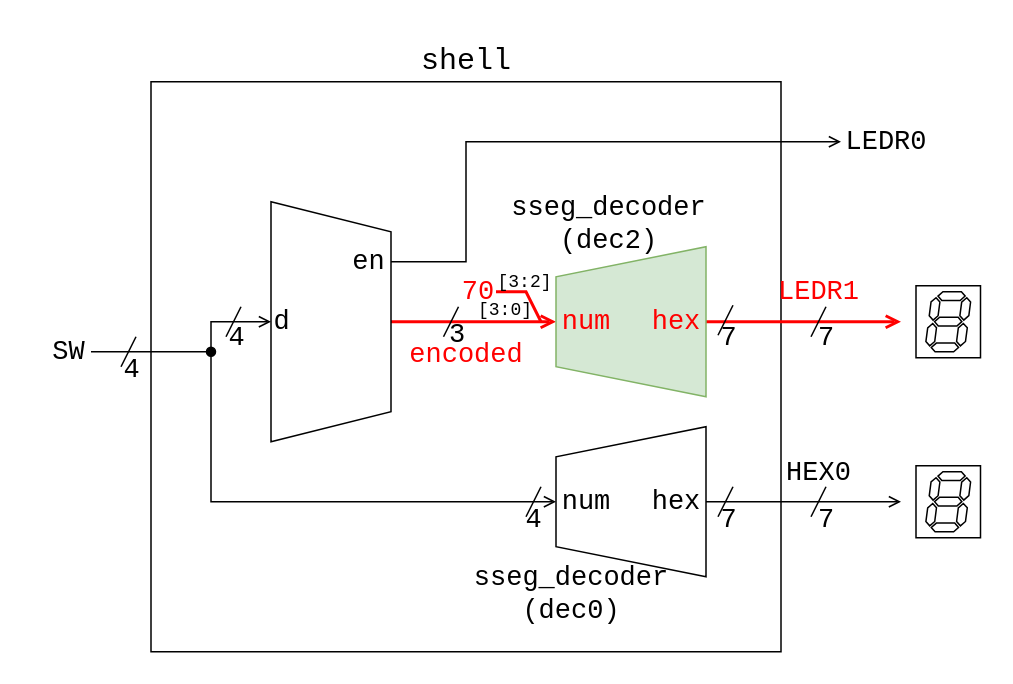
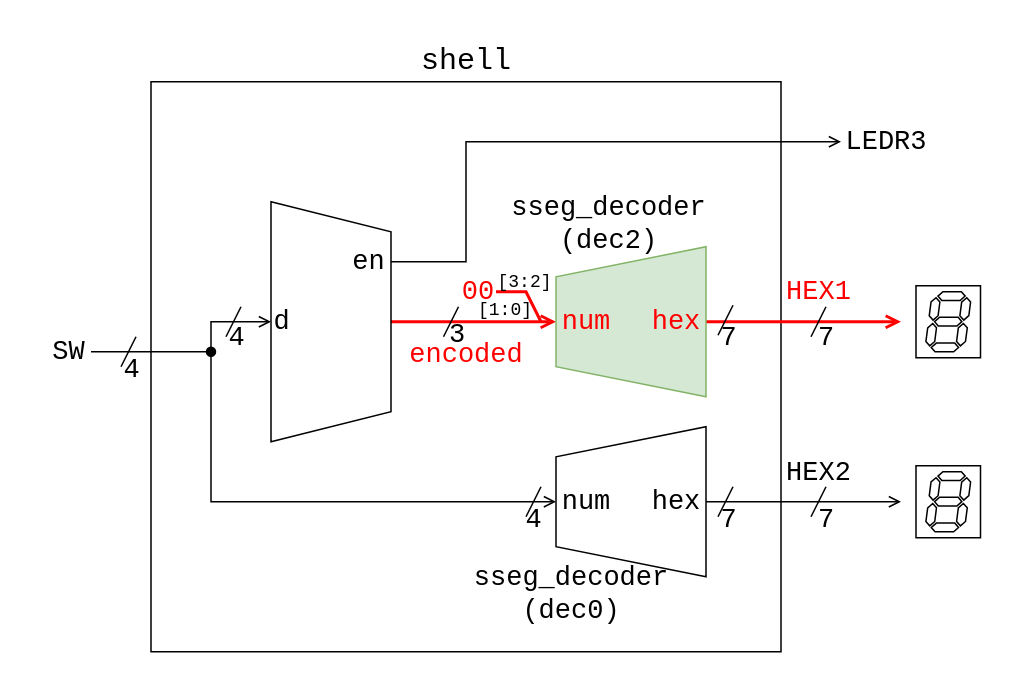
- <mxCell id="22" value="LEDR0" style="text;html=1;align=center;verticalAlign=middle;resizable=0;points=[];autosize=1;strokeColor=none;fillColor=none;fontFamily=Courier New;fontSize=18;fontColor=default;labelBackgroundColor=none;" parent="1" vertex="1"><mxGeometry x="550" y="74" width="80" height="40" as="geometry" /></mxCell>
+ <mxCell id="22" value="LEDR3" style="text;html=1;align=center;verticalAlign=middle;resizable=0;points=[];autosize=1;strokeColor=none;fillColor=none;fontFamily=Courier New;fontSize=18;fontColor=default;labelBackgroundColor=none;" parent="1" vertex="1"><mxGeometry x="550" y="74" width="80" height="40" as="geometry" /></mxCell>
- <mxCell id="51" value="70" style="text;html=1;align=center;verticalAlign=middle;resizable=0;points=[];autosize=1;strokeColor=none;fillColor=none;fontFamily=Courier New;fontSize=18;fontColor=light-dark(#ff0000, #ededed);labelBackgroundColor=none;" vertex="1" parent="1"><mxGeometry x="293" y="174" width="50" height="40" as="geometry" /></mxCell>
+ <mxCell id="51" value="00" style="text;html=1;align=center;verticalAlign=middle;resizable=0;points=[];autosize=1;strokeColor=none;fillColor=none;fontFamily=Courier New;fontSize=18;fontColor=light-dark(#ff0000, #ededed);labelBackgroundColor=none;" vertex="1" parent="1"><mxGeometry x="293" y="174" width="50" height="40" as="geometry" /></mxCell>
- <mxCell id="23" value="LEDR1" style="text;html=1;align=center;verticalAlign=middle;resizable=0;points=[];autosize=1;strokeColor=none;fillColor=none;fontFamily=Courier New;fontSize=18;fontColor=light-dark(#ff0000, #ededed);labelBackgroundColor=none;" parent="1" vertex="1"><mxGeometry x="510" y="174" width="70" height="40" as="geometry" /></mxCell>
+ <mxCell id="23" value="HEX1" style="text;html=1;align=center;verticalAlign=middle;resizable=0;points=[];autosize=1;strokeColor=none;fillColor=none;fontFamily=Courier New;fontSize=18;fontColor=light-dark(#ff0000, #ededed);labelBackgroundColor=none;" parent="1" vertex="1"><mxGeometry x="510" y="174" width="70" height="40" as="geometry" /></mxCell>
- <mxCell id="50" value="[3:0]" style="text;html=1;align=center;verticalAlign=middle;resizable=0;points=[];autosize=1;strokeColor=none;fillColor=none;fontFamily=Courier New;fontSize=12;fontColor=default;labelBackgroundColor=none;" parent="1" vertex="1"><mxGeometry x="306" y="192" width="60" height="30" as="geometry" /></mxCell>
+ <mxCell id="50" value="[1:0]" style="text;html=1;align=center;verticalAlign=middle;resizable=0;points=[];autosize=1;strokeColor=none;fillColor=none;fontFamily=Courier New;fontSize=12;fontColor=default;labelBackgroundColor=none;" parent="1" vertex="1"><mxGeometry x="306" y="192" width="60" height="30" as="geometry" /></mxCell>
- <mxCell id="32" value="HEX0" style="text;html=1;align=center;verticalAlign=middle;resizable=0;points=[];autosize=1;strokeColor=none;fillColor=none;fontFamily=Courier New;fontSize=18;fontColor=default;labelBackgroundColor=none;" parent="1" vertex="1"><mxGeometry x="510" y="295" width="70" height="40" as="geometry" /></mxCell>
+ <mxCell id="32" value="HEX2" style="text;html=1;align=center;verticalAlign=middle;resizable=0;points=[];autosize=1;strokeColor=none;fillColor=none;fontFamily=Courier New;fontSize=18;fontColor=default;labelBackgroundColor=none;" parent="1" vertex="1"><mxGeometry x="510" y="295" width="70" height="40" as="geometry" /></mxCell>
